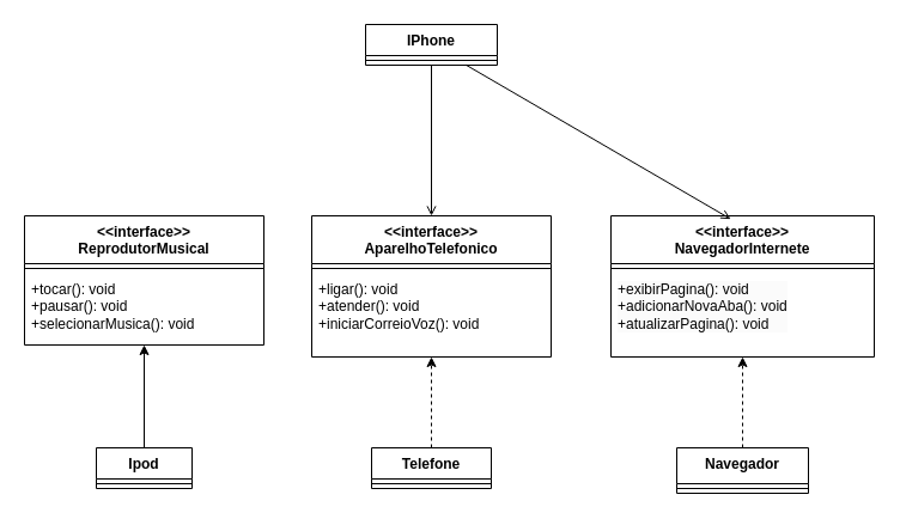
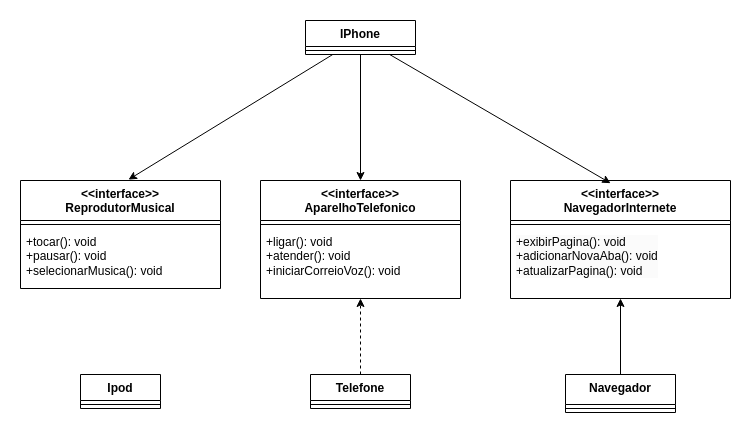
+ <mxCell id="23" value="" style="edgeStyle=none;orthogonalLoop=1;jettySize=auto;html=1;rounded=0;entryX=0.54;entryY=-0.008;entryDx=0;entryDy=0;entryPerimeter=0;" edge="1" parent="1" source="2" target="16"><mxGeometry width="100" relative="1" as="geometry"><mxPoint x="190" y="100" as="sourcePoint" /><mxPoint x="290" y="100" as="targetPoint" /><Array as="points" /></mxGeometry></mxCell>
- <mxCell id="22" value="" style="edgeStyle=none;orthogonalLoop=1;jettySize=auto;html=1;rounded=0;entryX=0.5;entryY=0;entryDx=0;entryDy=0;endArrow=open;" edge="1" parent="1" source="2" target="9"><mxGeometry width="100" relative="1" as="geometry"><mxPoint x="400" y="140" as="sourcePoint" /><mxPoint x="430" y="140" as="targetPoint" /><Array as="points" /></mxGeometry></mxCell>
+ <mxCell id="22" value="" style="edgeStyle=none;orthogonalLoop=1;jettySize=auto;html=1;rounded=0;entryX=0.5;entryY=0;entryDx=0;entryDy=0;" edge="1" parent="1" source="2" target="9"><mxGeometry width="100" relative="1" as="geometry"><mxPoint x="400" y="140" as="sourcePoint" /><mxPoint x="430" y="140" as="targetPoint" /><Array as="points" /></mxGeometry></mxCell>
- <mxCell id="24" value="" style="edgeStyle=none;orthogonalLoop=1;jettySize=auto;html=1;rounded=0;entryX=0.455;entryY=0.023;entryDx=0;entryDy=0;entryPerimeter=0;endArrow=open;" edge="1" parent="1" source="2" target="4"><mxGeometry width="100" relative="1" as="geometry"><mxPoint x="460" y="100" as="sourcePoint" /><mxPoint x="560" y="100" as="targetPoint" /><Array as="points" /></mxGeometry></mxCell>
+ <mxCell id="24" value="" style="edgeStyle=none;orthogonalLoop=1;jettySize=auto;html=1;rounded=0;entryX=0.455;entryY=0.023;entryDx=0;entryDy=0;entryPerimeter=0;" edge="1" parent="1" source="2" target="4"><mxGeometry width="100" relative="1" as="geometry"><mxPoint x="460" y="100" as="sourcePoint" /><mxPoint x="560" y="100" as="targetPoint" /><Array as="points" /></mxGeometry></mxCell>
- <mxCell id="21" value="" style="edgeStyle=none;orthogonalLoop=1;jettySize=auto;html=1;rounded=0;exitX=0.5;exitY=0;exitDx=0;exitDy=0;" edge="1" parent="1" source="19" target="16"><mxGeometry width="100" relative="1" as="geometry"><mxPoint x="100" y="340" as="sourcePoint" /><mxPoint x="200" y="340" as="targetPoint" /><Array as="points" /></mxGeometry></mxCell>
- <mxCell id="15" value="" style="edgeStyle=none;orthogonalLoop=1;jettySize=auto;html=1;rounded=0;exitX=0.5;exitY=0;exitDx=0;exitDy=0;dashed=1;" edge="1" parent="1" source="7" target="4"><mxGeometry width="100" relative="1" as="geometry"><mxPoint x="630" y="330" as="sourcePoint" /><mxPoint x="730" y="330" as="targetPoint" /><Array as="points" /></mxGeometry></mxCell>
+ <mxCell id="15" value="" style="edgeStyle=none;orthogonalLoop=1;jettySize=auto;html=1;rounded=0;exitX=0.5;exitY=0;exitDx=0;exitDy=0;" edge="1" parent="1" source="7" target="4"><mxGeometry width="100" relative="1" as="geometry"><mxPoint x="630" y="330" as="sourcePoint" /><mxPoint x="730" y="330" as="targetPoint" /><Array as="points" /></mxGeometry></mxCell>
